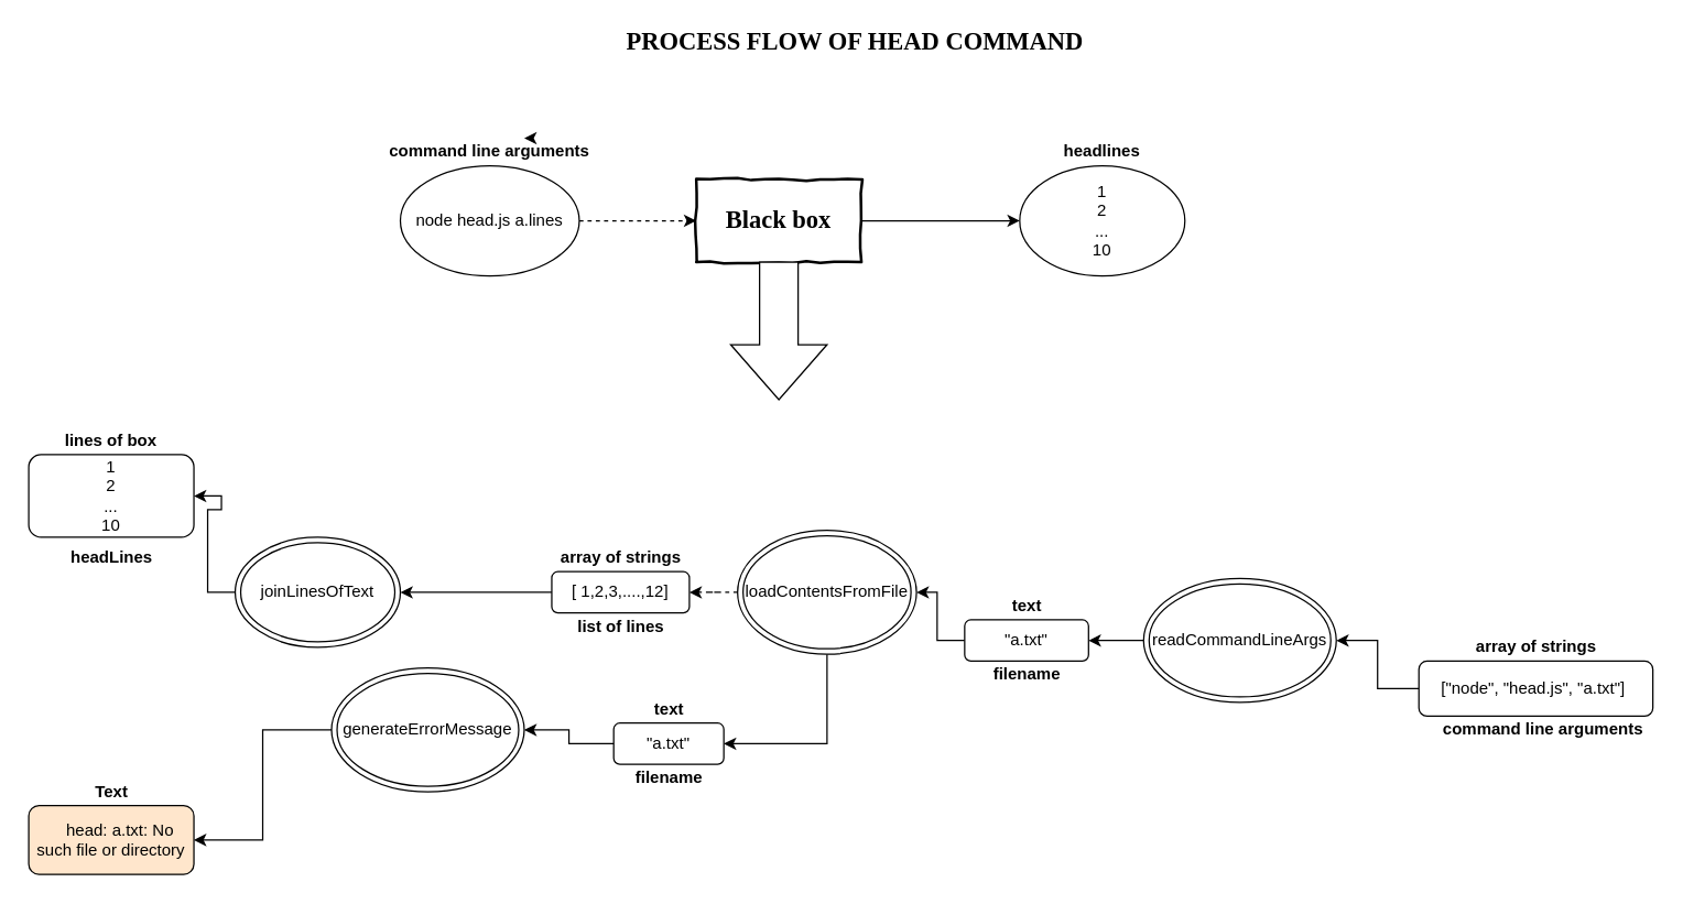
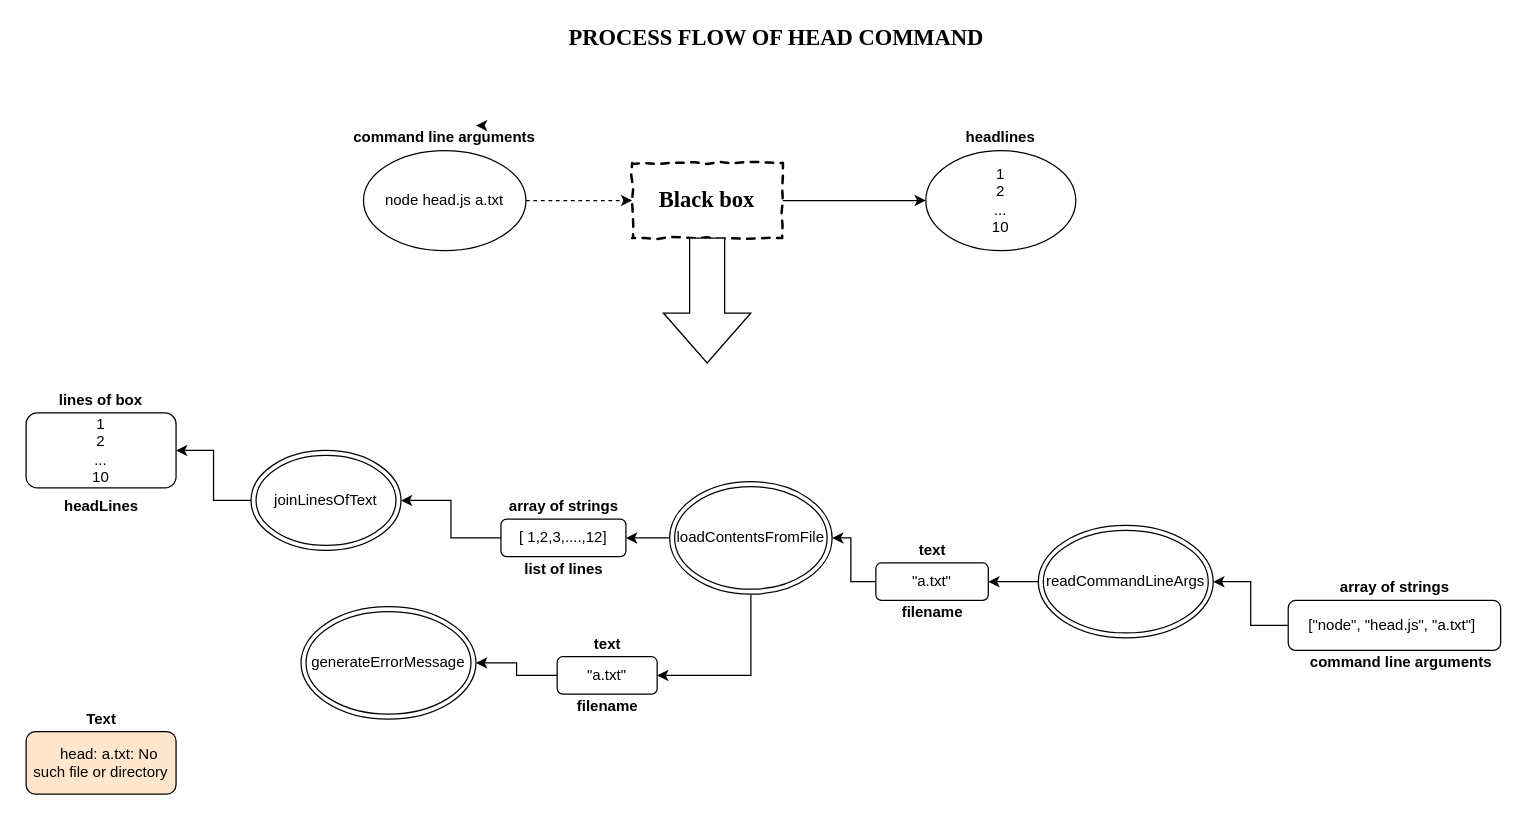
- <mxCell id="6" value="node head.js a.lines" style="ellipse;whiteSpace=wrap;html=1;" parent="1" vertex="1"><mxGeometry x="290" y="120" width="130" height="80" as="geometry" /></mxCell>
+ <mxCell id="6" value="node head.js a.txt" style="ellipse;whiteSpace=wrap;html=1;" parent="1" vertex="1"><mxGeometry x="290" y="120" width="130" height="80" as="geometry" /></mxCell>
- <mxCell id="4" value="&lt;font style=&quot;font-size: 18px&quot;&gt;Black box&lt;/font&gt;" style="html=1;whiteSpace=wrap;comic=1;strokeWidth=2;fontFamily=Comic Sans MS;fontStyle=1;" parent="1" vertex="1"><mxGeometry x="505" y="130" width="120" height="60" as="geometry" /></mxCell>
+ <mxCell id="4" value="&lt;font style=&quot;font-size: 18px&quot;&gt;Black box&lt;/font&gt;" style="html=1;whiteSpace=wrap;comic=1;strokeWidth=2;fontFamily=Comic Sans MS;fontStyle=1;dashed=1;" parent="1" vertex="1"><mxGeometry x="505" y="130" width="120" height="60" as="geometry" /></mxCell>
- <mxCell id="14" value="joinLinesOfText" style="ellipse;shape=doubleEllipse;whiteSpace=wrap;html=1;" parent="1" vertex="1"><mxGeometry x="170" y="390" width="120" height="80" as="geometry" /></mxCell>
+ <mxCell id="14" value="joinLinesOfText" style="ellipse;shape=doubleEllipse;whiteSpace=wrap;html=1;" parent="1" vertex="1"><mxGeometry x="200" y="360" width="120" height="80" as="geometry" /></mxCell>
- <mxCell id="20" style="edgeStyle=orthogonalEdgeStyle;rounded=0;orthogonalLoop=1;jettySize=auto;html=1;entryX=1;entryY=0.5;entryDx=0;entryDy=0;dashed=1;" edge="1" parent="1" source="21" target="16"><mxGeometry relative="1" as="geometry" /></mxCell>
+ <mxCell id="20" style="edgeStyle=orthogonalEdgeStyle;rounded=0;orthogonalLoop=1;jettySize=auto;html=1;entryX=1;entryY=0.5;entryDx=0;entryDy=0;" edge="1" parent="1" source="21" target="16"><mxGeometry relative="1" as="geometry" /></mxCell>
- <mxCell id="37" style="edgeStyle=orthogonalEdgeStyle;rounded=0;orthogonalLoop=1;jettySize=auto;html=1;entryX=1;entryY=0.5;entryDx=0;entryDy=0;" edge="1" parent="1" source="38" target="35"><mxGeometry relative="1" as="geometry" /></mxCell>
